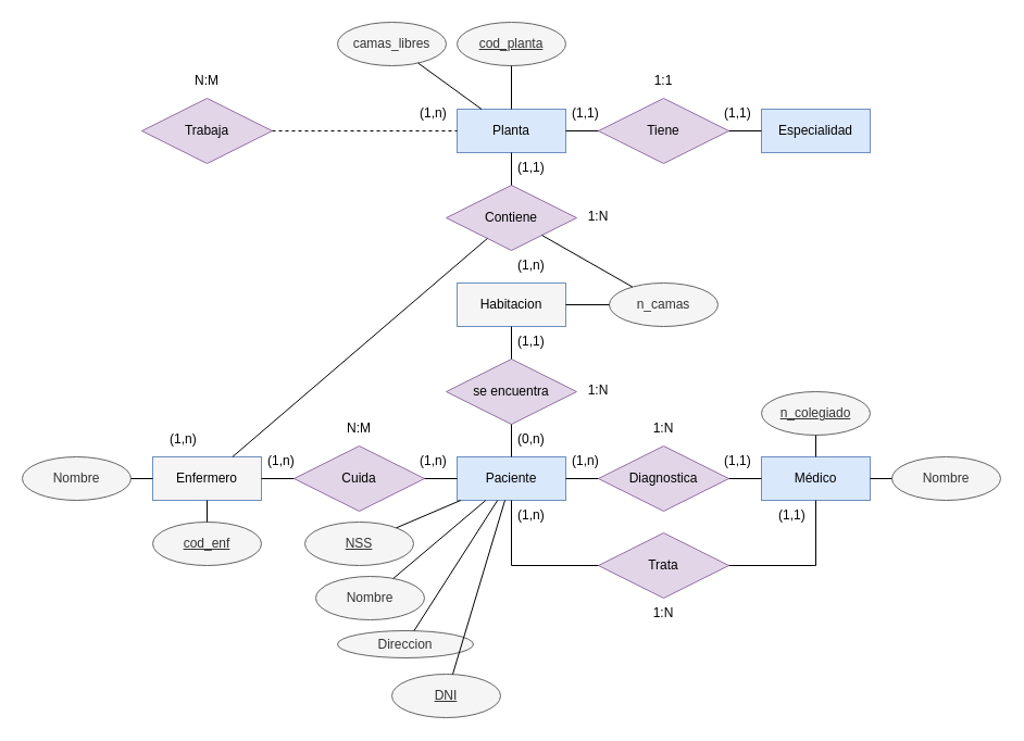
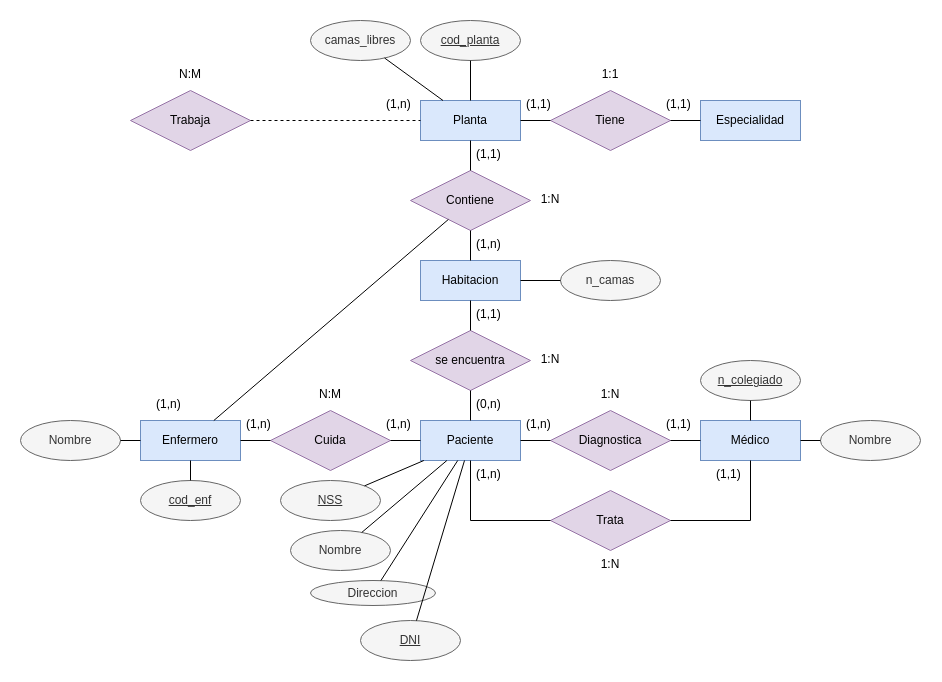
- <mxCell id="28" value="" style="endArrow=none;html=1;rounded=0;" edge="1" parent="1" source="9" target="11"><mxGeometry relative="1" as="geometry"><mxPoint x="600" y="350" as="sourcePoint" /><mxPoint x="760" y="350" as="targetPoint" /></mxGeometry></mxCell>
+ <mxCell id="28" value="" style="endArrow=none;html=1;rounded=0;" edge="1" parent="1" source="9" target="4"><mxGeometry relative="1" as="geometry"><mxPoint x="600" y="350" as="sourcePoint" /><mxPoint x="760" y="350" as="targetPoint" /></mxGeometry></mxCell>
- <mxCell id="4" value="Habitacion" style="whiteSpace=wrap;html=1;align=center;fillColor=#f5f5f5;strokeColor=#6c8ebf;" vertex="1" parent="1"><mxGeometry x="420" y="260" width="100" height="40" as="geometry" /></mxCell>
+ <mxCell id="4" value="Habitacion" style="whiteSpace=wrap;html=1;align=center;fillColor=#dae8fc;strokeColor=#6c8ebf;" vertex="1" parent="1"><mxGeometry x="420" y="260" width="100" height="40" as="geometry" /></mxCell>
- <mxCell id="7" value="Enfermero" style="whiteSpace=wrap;html=1;align=center;fillColor=#f5f5f5;strokeColor=#6c8ebf;" vertex="1" parent="1"><mxGeometry x="140" y="420" width="100" height="40" as="geometry" /></mxCell>
+ <mxCell id="7" value="Enfermero" style="whiteSpace=wrap;html=1;align=center;fillColor=#dae8fc;strokeColor=#6c8ebf;" vertex="1" parent="1"><mxGeometry x="140" y="420" width="100" height="40" as="geometry" /></mxCell>
